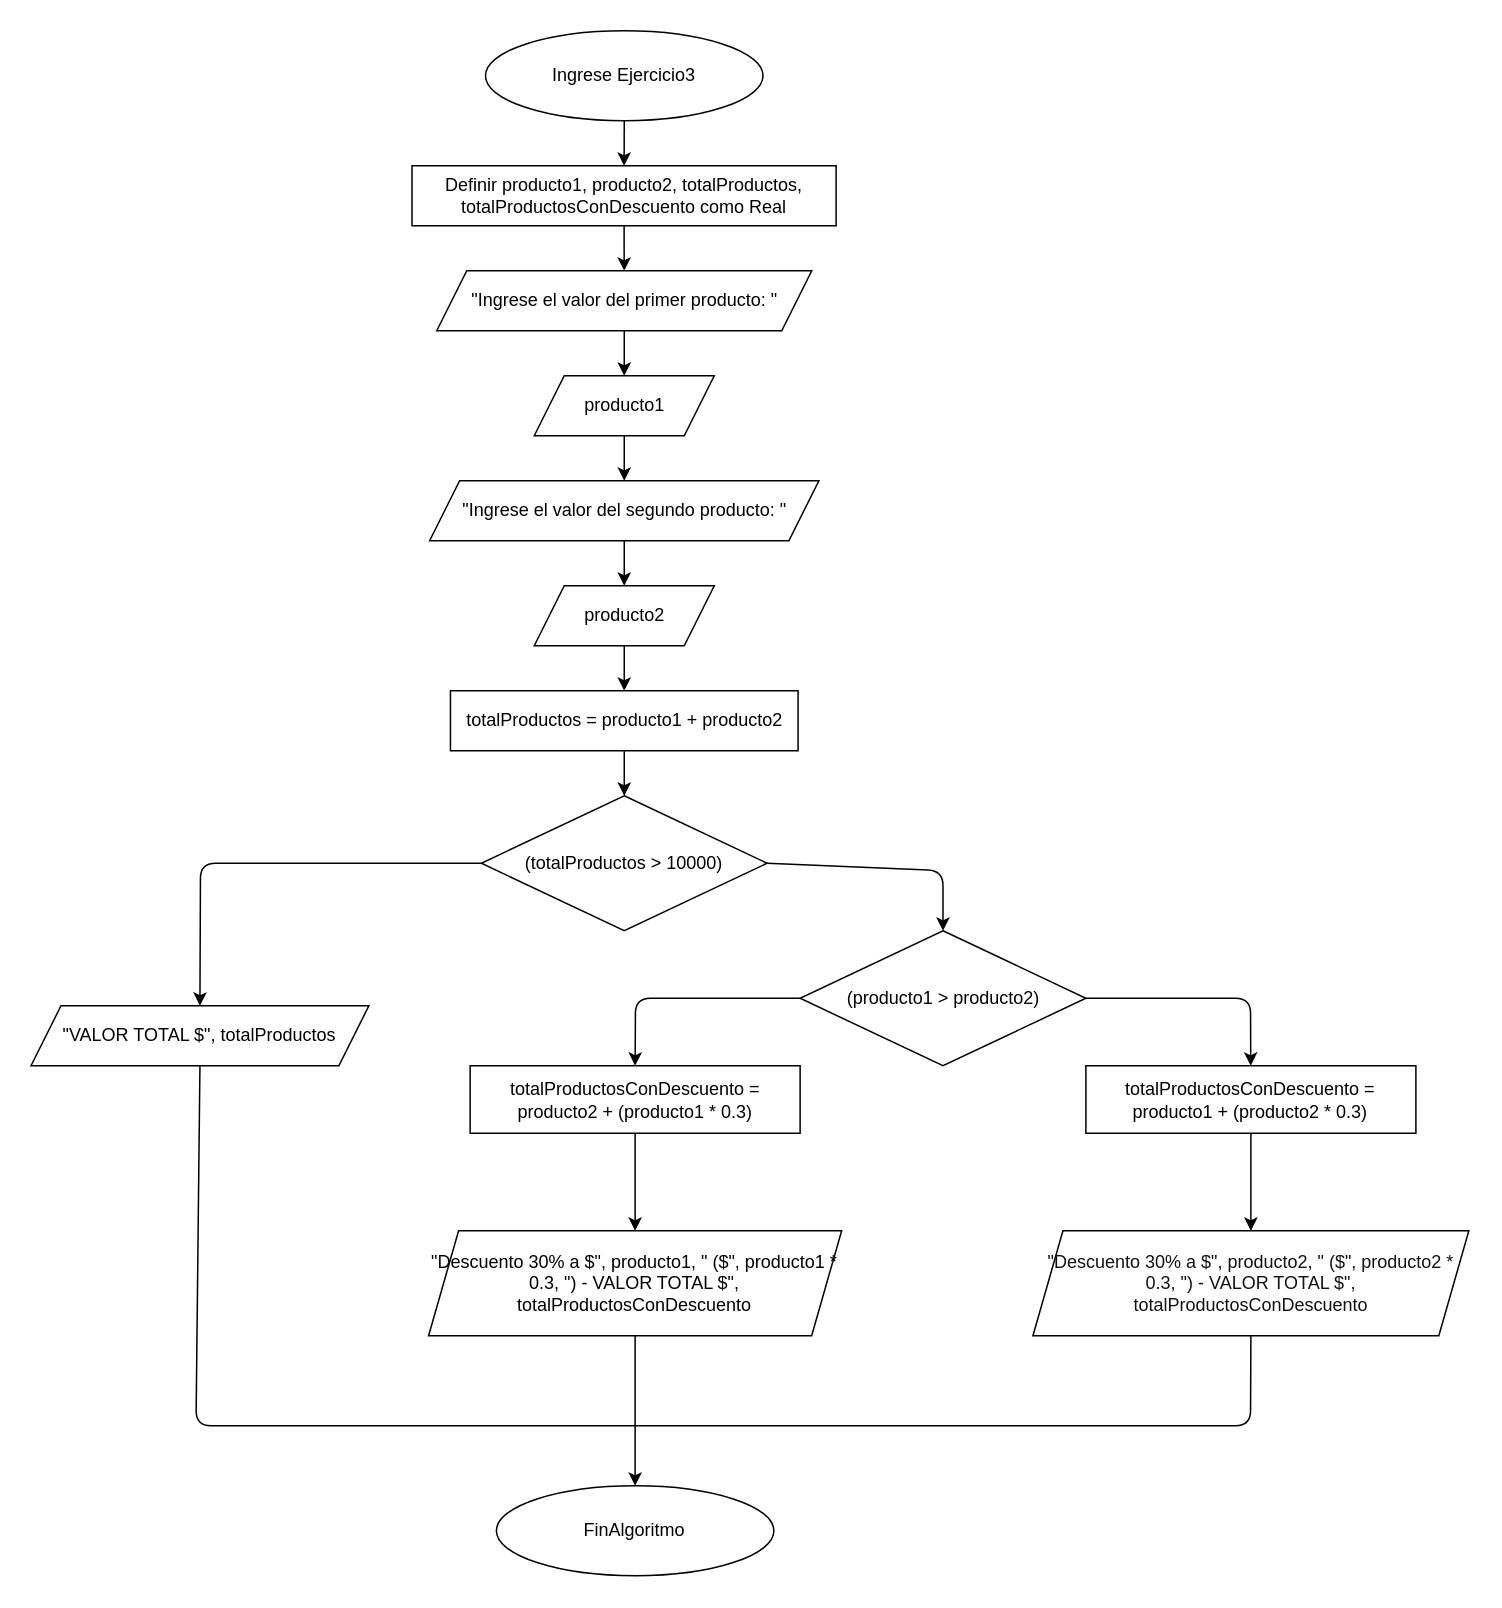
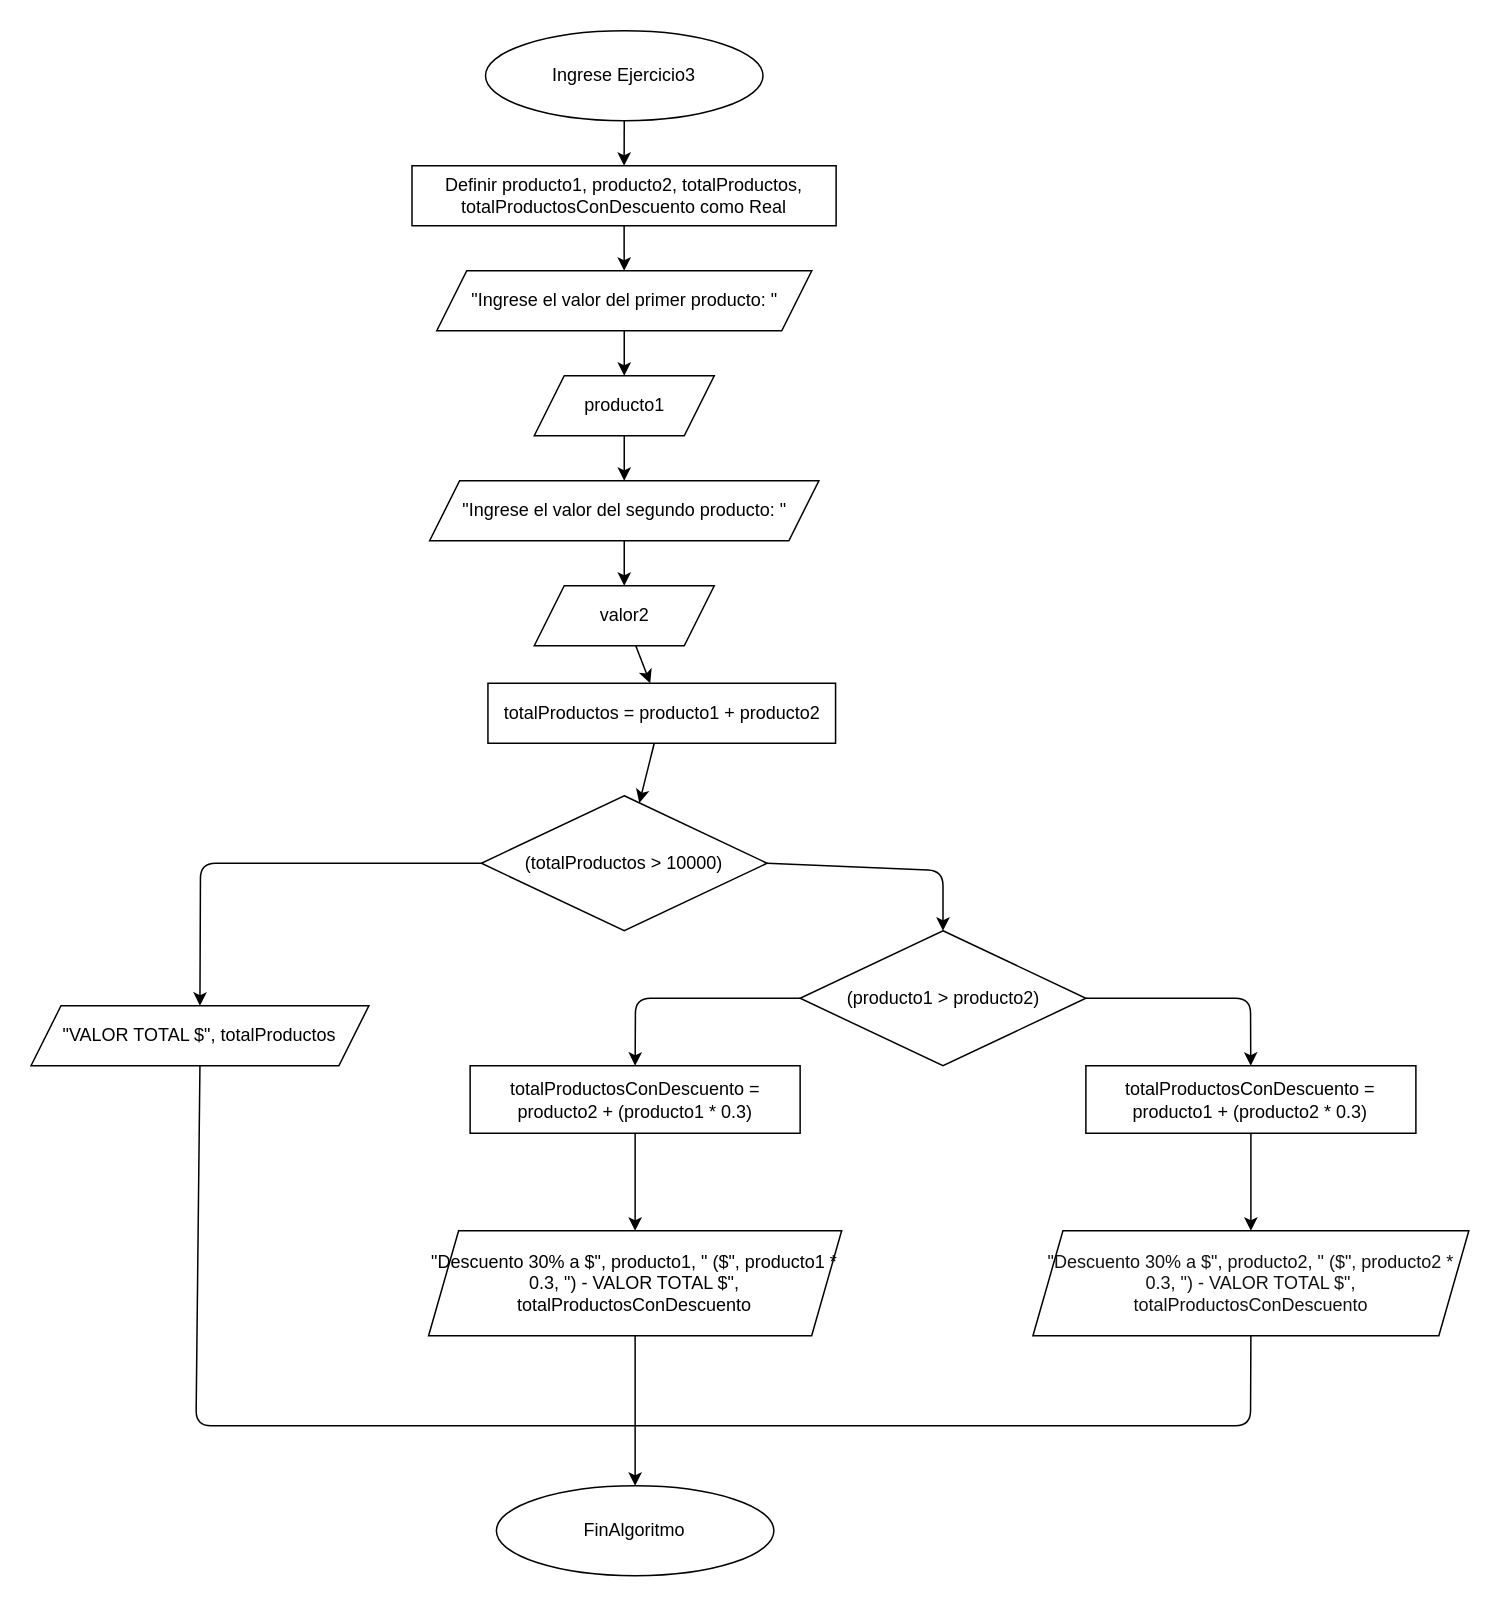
- <mxCell id="13" value="producto2" style="shape=parallelogram;perimeter=parallelogramPerimeter;whiteSpace=wrap;html=1;fixedSize=1;" vertex="1" parent="1"><mxGeometry x="355.5" y="390" width="120" height="40" as="geometry" /></mxCell>
+ <mxCell id="13" value="valor2" style="shape=parallelogram;perimeter=parallelogramPerimeter;whiteSpace=wrap;html=1;fixedSize=1;" vertex="1" parent="1"><mxGeometry x="355.5" y="390" width="120" height="40" as="geometry" /></mxCell>
- <mxCell id="15" value="totalProductos = producto1 + producto2" style="whiteSpace=wrap;html=1;" vertex="1" parent="1"><mxGeometry x="299.63" y="460" width="231.75" height="40" as="geometry" /></mxCell>
+ <mxCell id="15" value="totalProductos = producto1 + producto2" style="whiteSpace=wrap;html=1;" vertex="1" parent="1"><mxGeometry x="324.63" y="455" width="231.75" height="40" as="geometry" /></mxCell>
